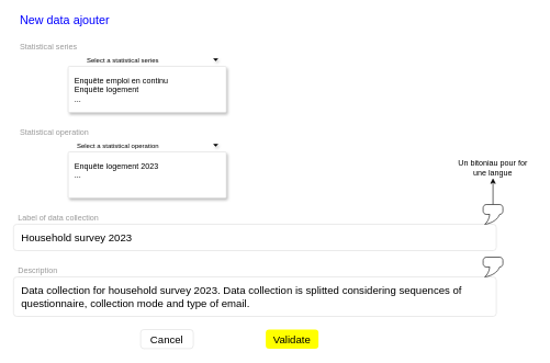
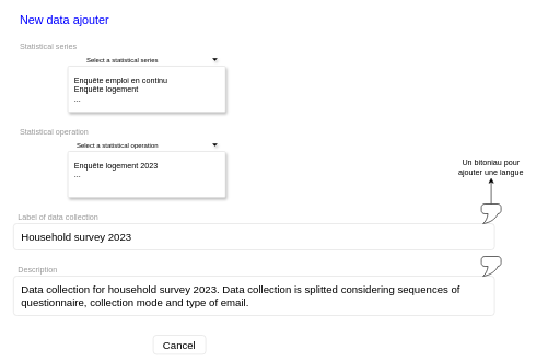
- <mxCell id="12" value="Un bitoniau pour for une langue" style="text;html=1;strokeColor=none;fillColor=none;align=center;verticalAlign=middle;whiteSpace=wrap;rounded=0;" vertex="1" parent="1"><mxGeometry x="683" y="240" width="130" height="30" as="geometry" /></mxCell>
+ <mxCell id="12" value="Un bitoniau pour ajouter une langue" style="text;html=1;strokeColor=none;fillColor=none;align=center;verticalAlign=middle;whiteSpace=wrap;rounded=0;" vertex="1" parent="1"><mxGeometry x="683" y="240" width="130" height="30" as="geometry" /></mxCell>
- <mxCell id="19" value="Cancel" style="html=1;shadow=0;dashed=0;shape=mxgraph.bootstrap.rrect;rSize=5;fontSize=16;strokeColor=#dddddd;whiteSpace=wrap;" vertex="1" parent="1"><mxGeometry x="213" y="500" width="80" height="29" as="geometry" /></mxCell>
+ <mxCell id="19" value="Cancel" style="html=1;shadow=0;dashed=0;shape=mxgraph.bootstrap.rrect;rSize=5;fontSize=16;strokeColor=#dddddd;whiteSpace=wrap;" vertex="1" parent="1"><mxGeometry x="233" y="510" width="80" height="29" as="geometry" /></mxCell>
- <mxCell id="18" value="Validate" style="html=1;shadow=0;dashed=0;shape=mxgraph.bootstrap.rrect;rSize=5;fontSize=16;fillColor=#FFFF00;strokeColor=none;fontColor=#000000;whiteSpace=wrap;" vertex="1" parent="1"><mxGeometry x="403" y="500" width="80" height="29" as="geometry" /></mxCell>
